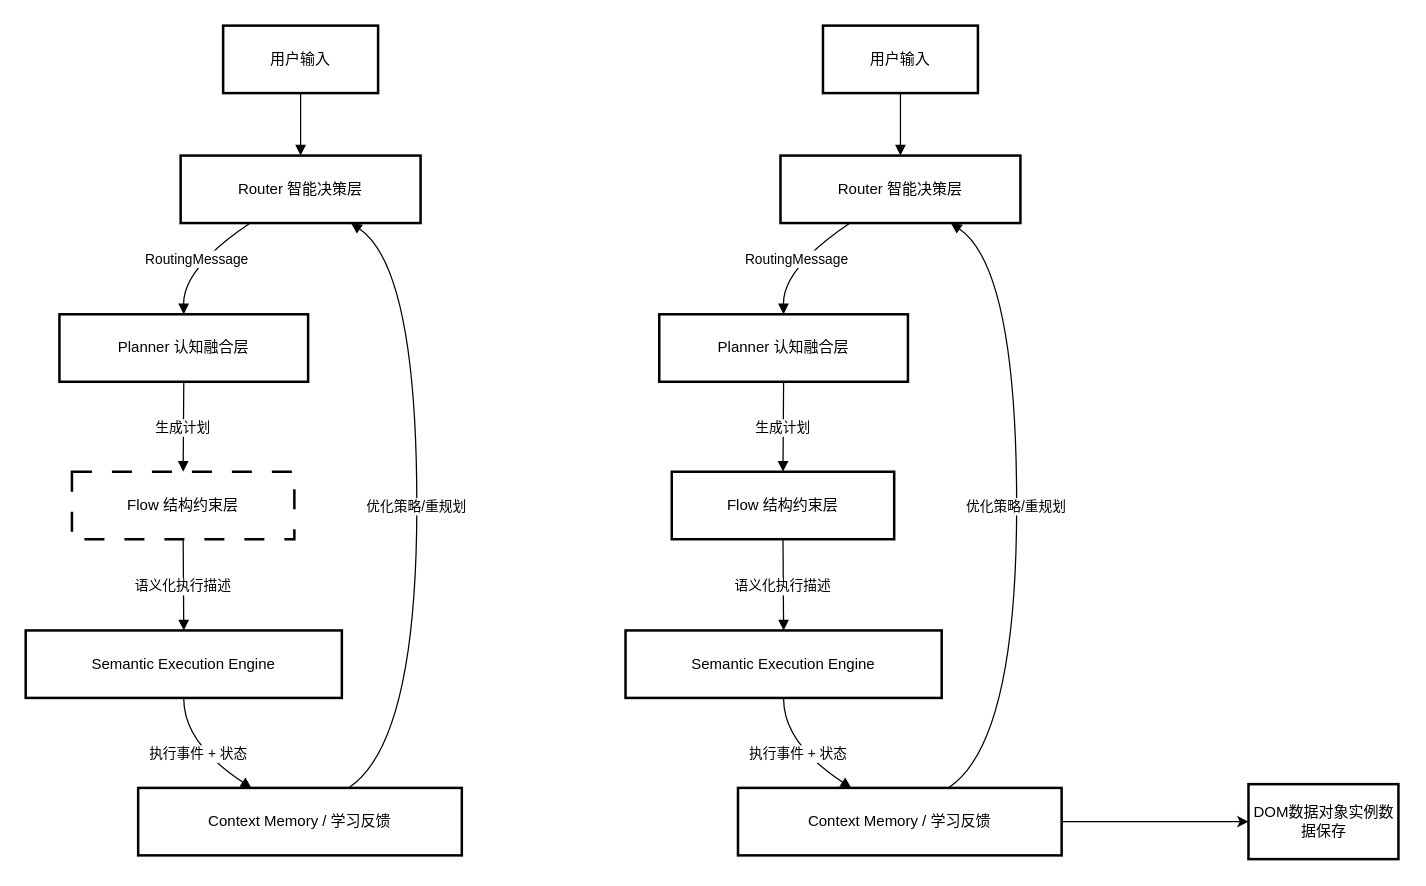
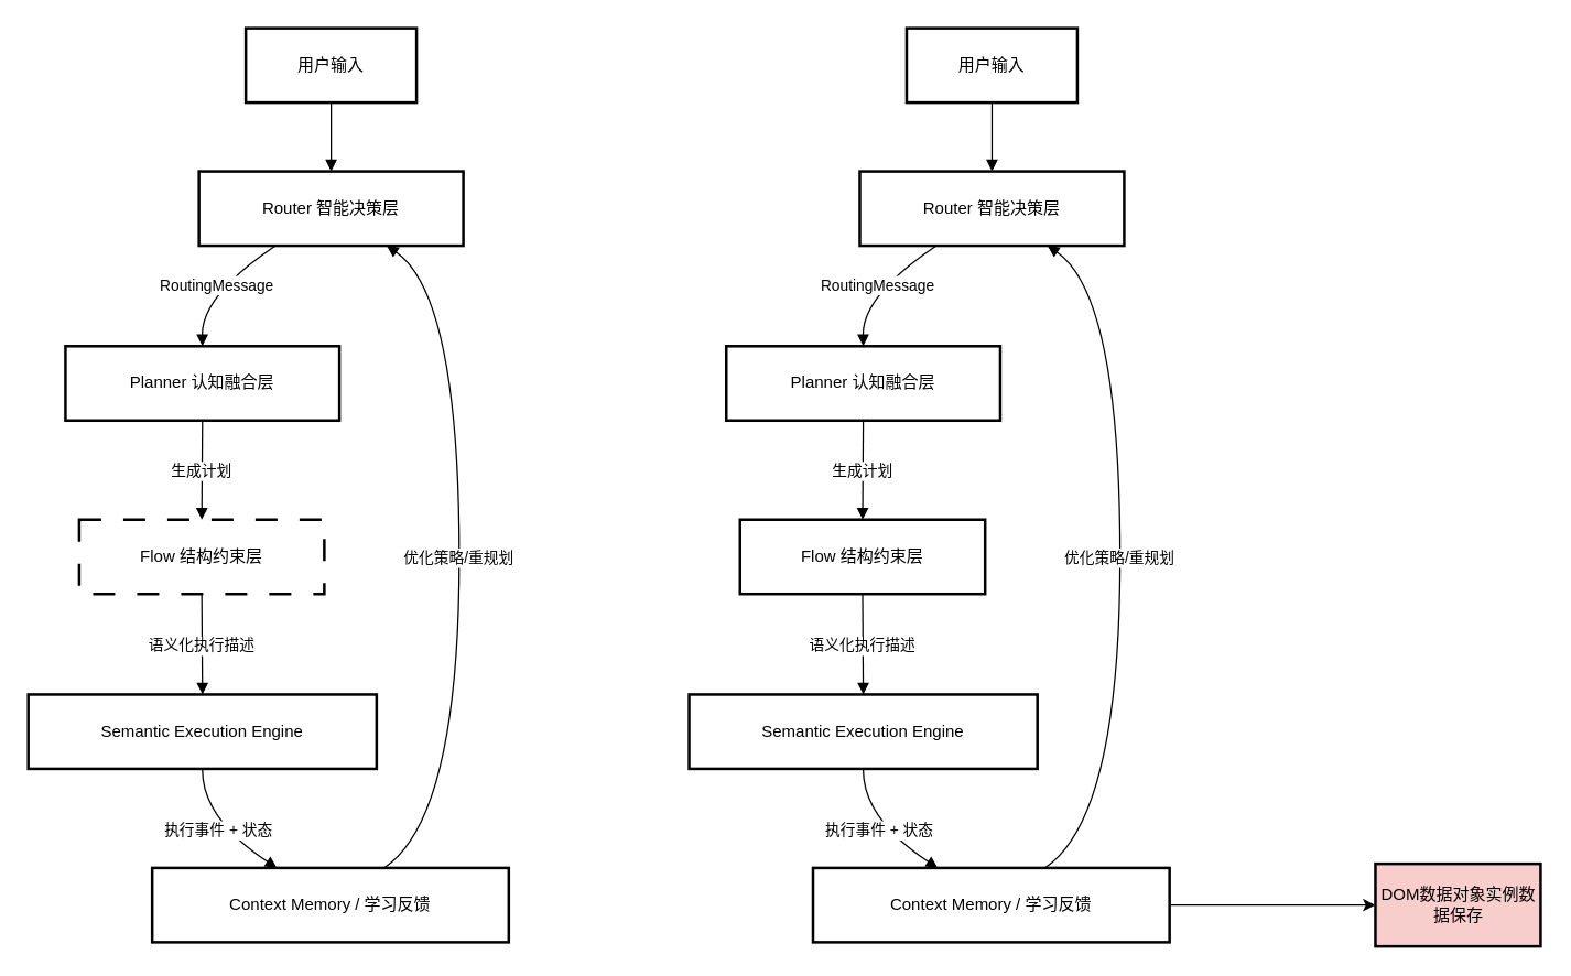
- <mxCell id="27" value="DOM数据对象实例数据保存" style="whiteSpace=wrap;html=1;strokeWidth=2;" vertex="1" parent="1"><mxGeometry x="998.5" y="627" width="120" height="60" as="geometry" /></mxCell>
+ <mxCell id="27" value="DOM数据对象实例数据保存" style="whiteSpace=wrap;html=1;strokeWidth=2;fillColor=#f8cecc;" vertex="1" parent="1"><mxGeometry x="998.5" y="627" width="120" height="60" as="geometry" /></mxCell>
